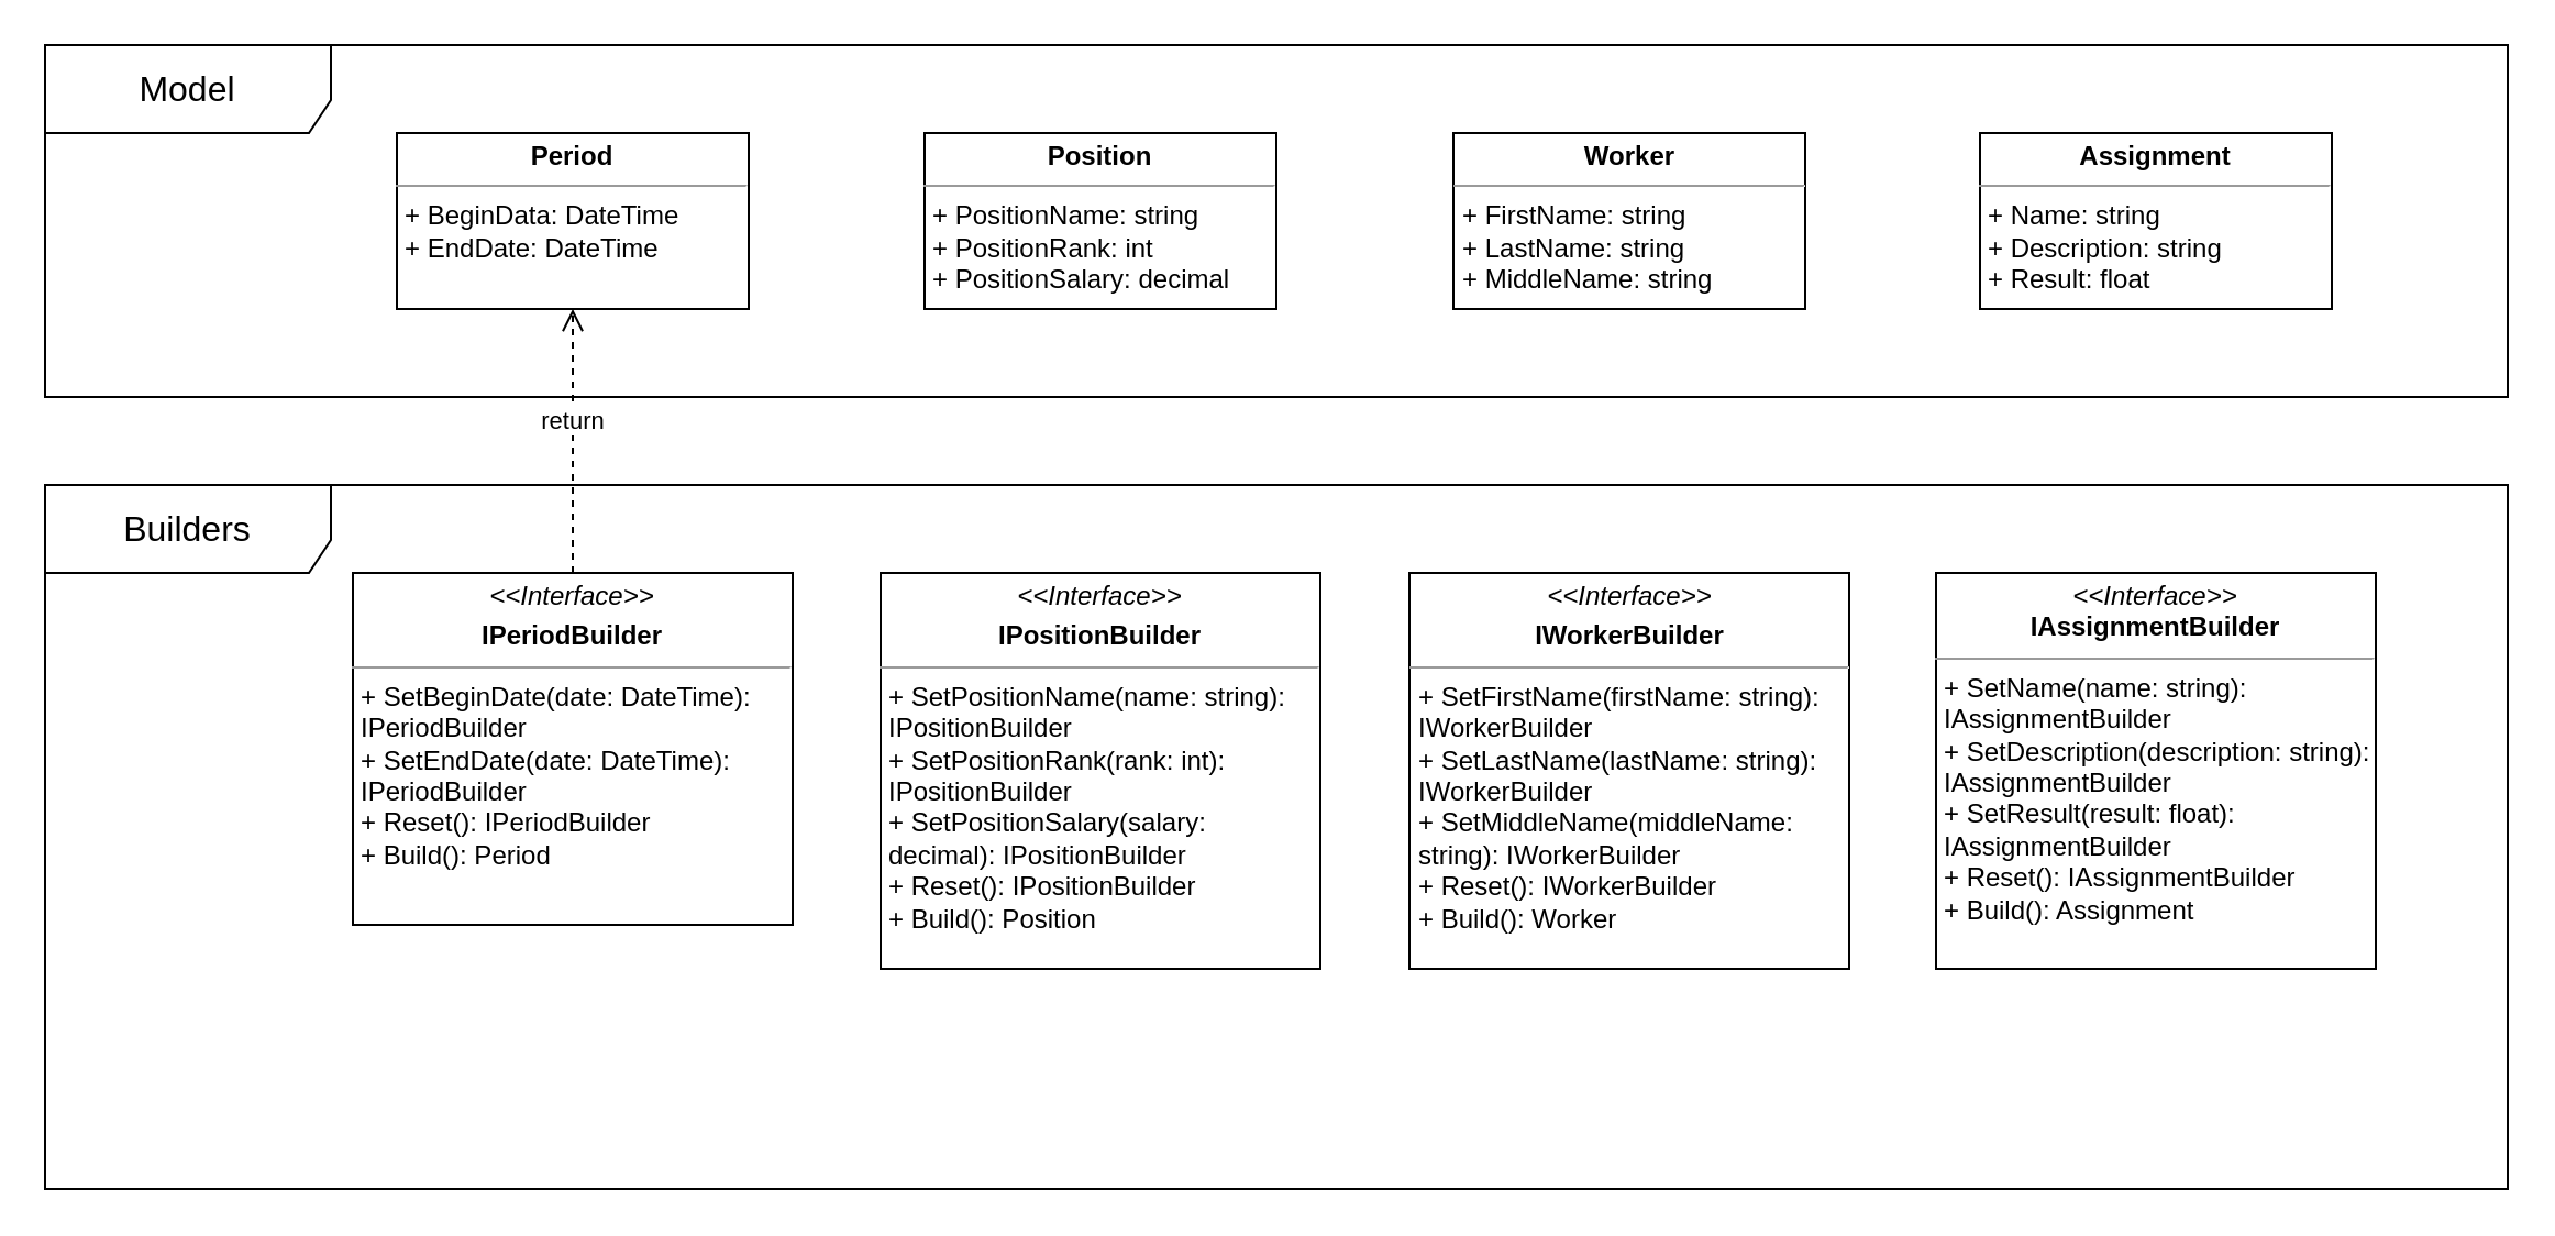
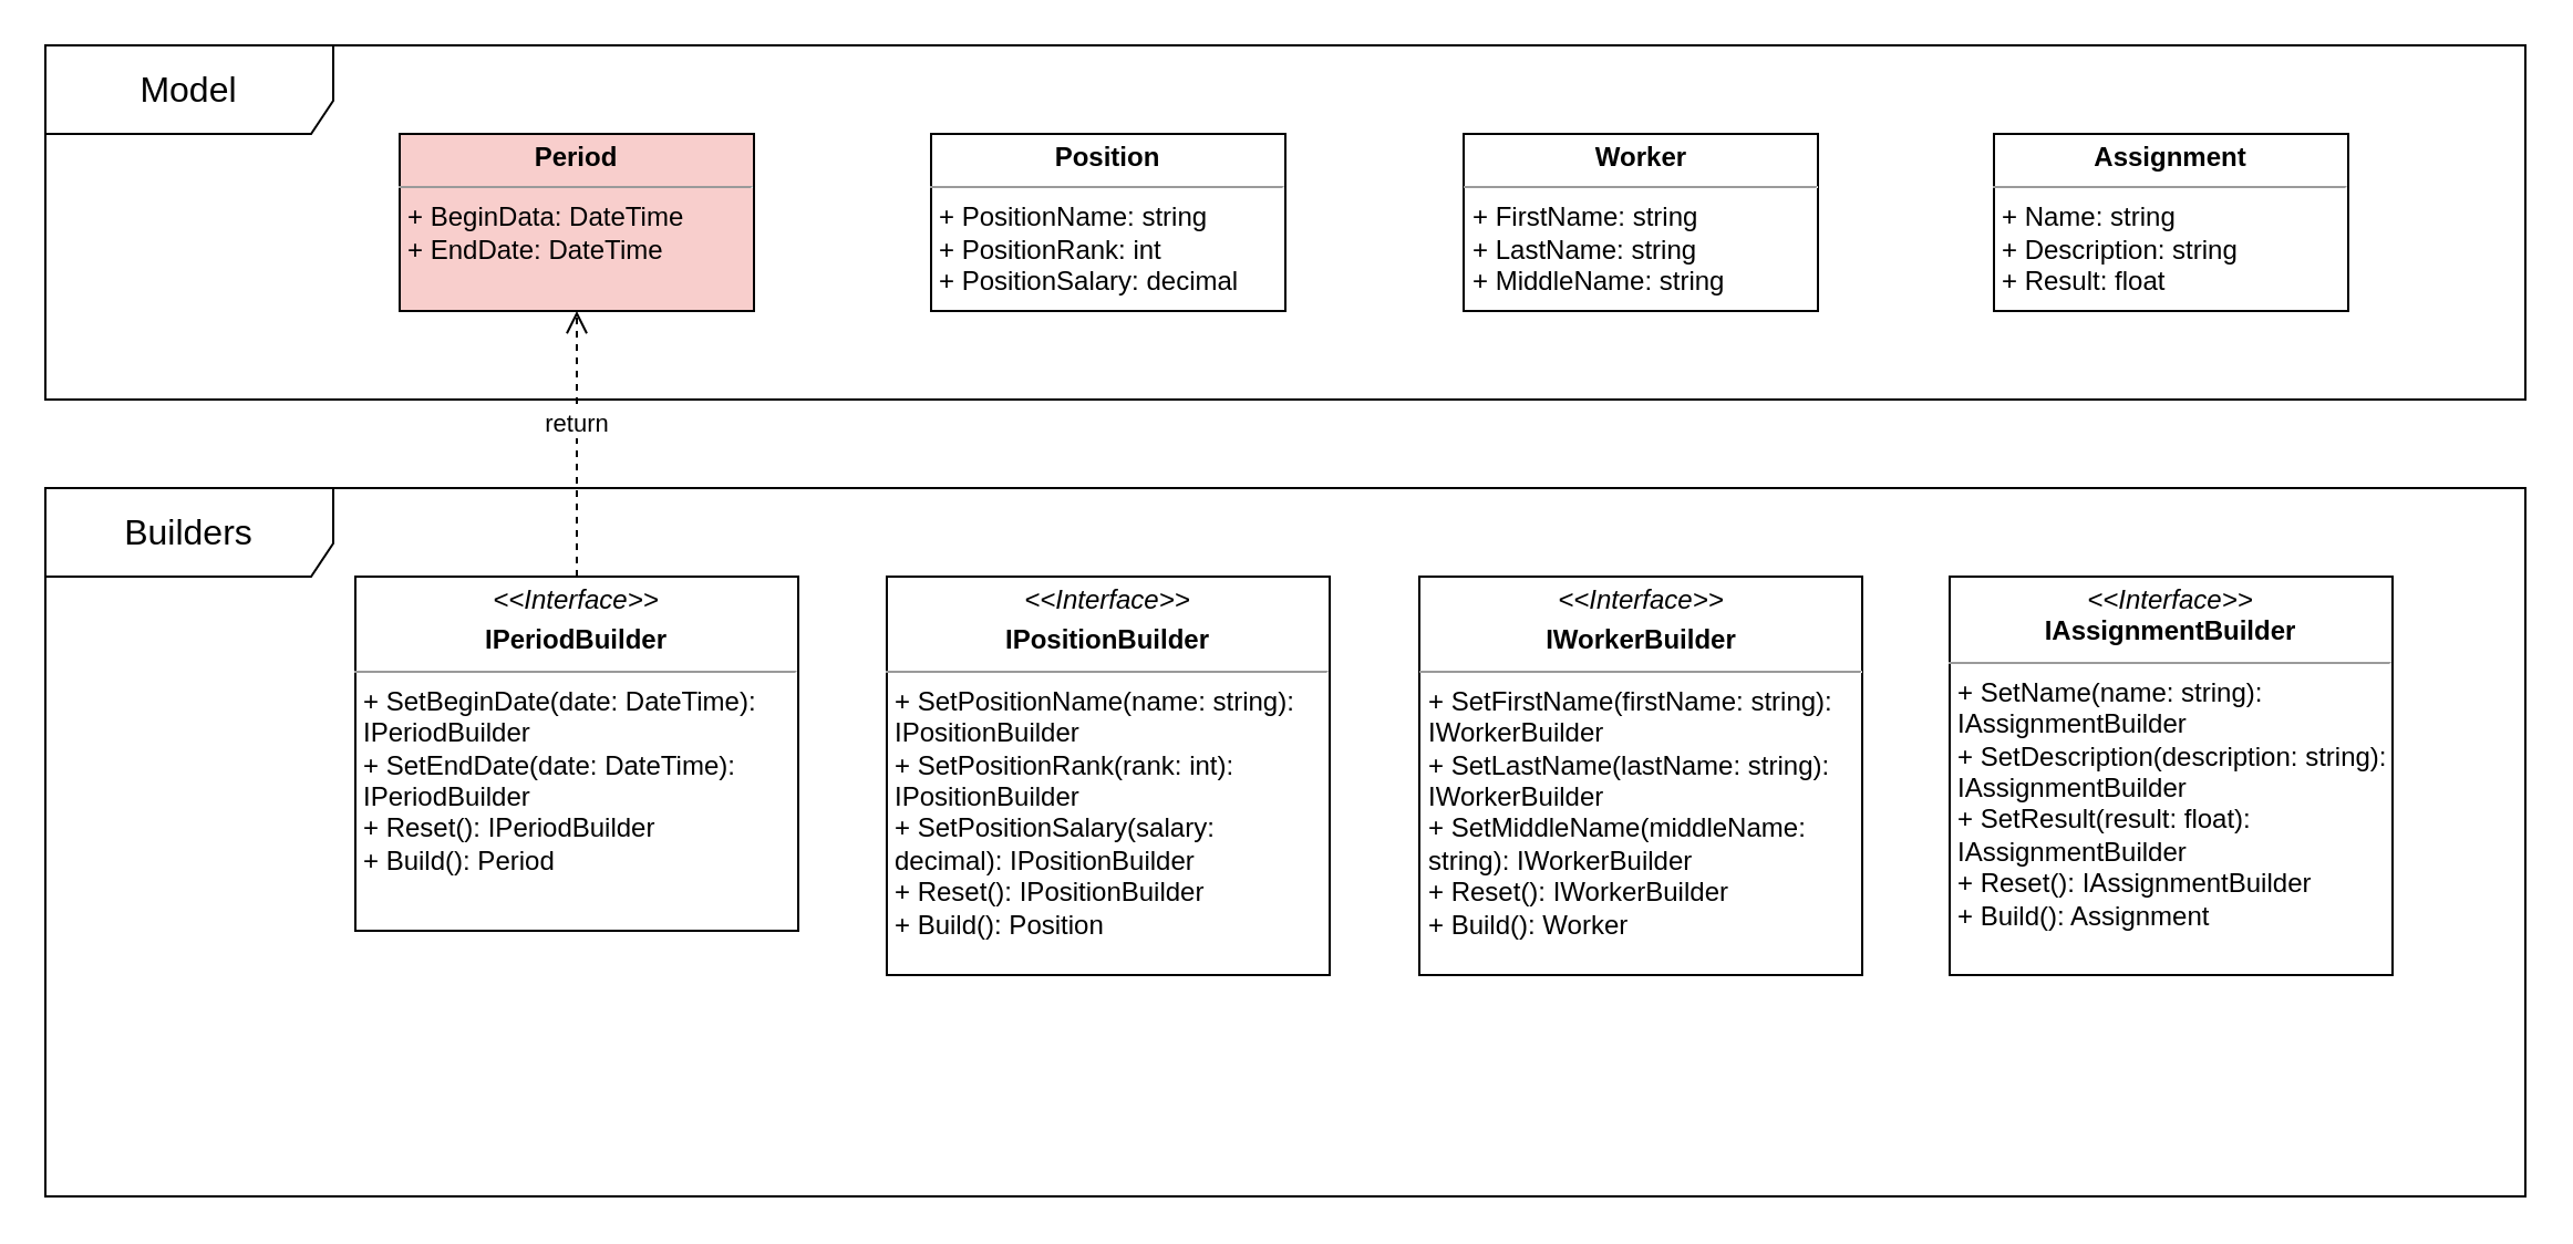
- <mxCell id="3" value="&lt;p style=&quot;margin:0px;margin-top:4px;text-align:center;&quot;&gt;&lt;b&gt;Period&lt;/b&gt;&lt;/p&gt;&lt;hr size=&quot;1&quot;&gt;&lt;p style=&quot;margin:0px;margin-left:4px;&quot;&gt;+ BeginData: DateTime&lt;/p&gt;&lt;p style=&quot;margin:0px;margin-left:4px;&quot;&gt;+ EndDate: DateTime&lt;/p&gt;" style="verticalAlign=top;align=left;overflow=fill;fontSize=12;fontFamily=Helvetica;html=1;whiteSpace=wrap;" vertex="1" parent="1"><mxGeometry x="180" y="60" width="160" height="80" as="geometry" /></mxCell>
+ <mxCell id="3" value="&lt;p style=&quot;margin:0px;margin-top:4px;text-align:center;&quot;&gt;&lt;b&gt;Period&lt;/b&gt;&lt;/p&gt;&lt;hr size=&quot;1&quot;&gt;&lt;p style=&quot;margin:0px;margin-left:4px;&quot;&gt;+ BeginData: DateTime&lt;/p&gt;&lt;p style=&quot;margin:0px;margin-left:4px;&quot;&gt;+ EndDate: DateTime&lt;/p&gt;" style="verticalAlign=top;align=left;overflow=fill;fontSize=12;fontFamily=Helvetica;html=1;whiteSpace=wrap;fillColor=#f8cecc;" vertex="1" parent="1"><mxGeometry x="180" y="60" width="160" height="80" as="geometry" /></mxCell>
